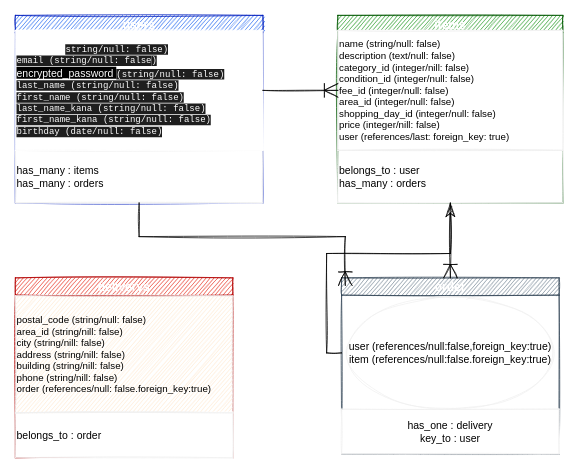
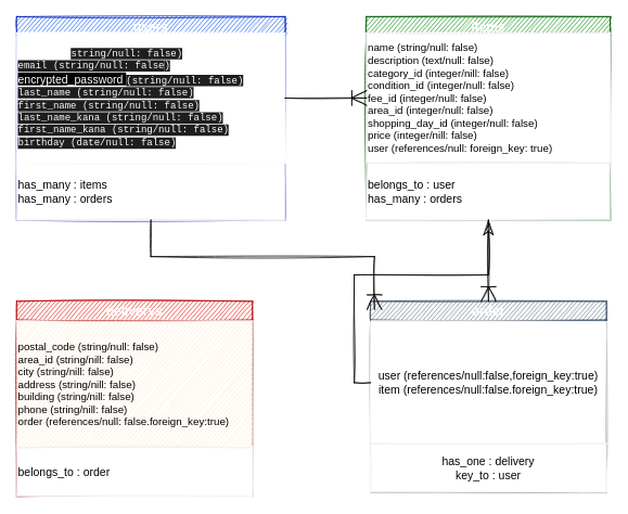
- <mxCell id="6" value="name (string/null: false)&lt;br style=&quot;font-size: 13px&quot;&gt;description (text/null: false)&lt;br style=&quot;font-size: 13px&quot;&gt;category_id (integer/nill: false)&lt;br style=&quot;font-size: 13px&quot;&gt;condition_id (integer/null: false)&lt;br style=&quot;font-size: 13px&quot;&gt;fee_id (integer/null: false)&lt;br style=&quot;font-size: 13px&quot;&gt;area_id (integer/null: false)&lt;br style=&quot;font-size: 13px&quot;&gt;shopping_day_id (integer/null: false)&lt;br style=&quot;font-size: 13px&quot;&gt;price (integer/nill: false)&lt;br&gt;user (references/last: foreign_key: true)" style="rounded=0;whiteSpace=wrap;html=1;sketch=1;fontSize=13;strokeColor=#F0F0F0;align=left;verticalAlign=middle;" vertex="1" parent="5"><mxGeometry y="20" width="300" height="160" as="geometry" /></mxCell>
+ <mxCell id="6" value="name (string/null: false)&lt;br style=&quot;font-size: 13px&quot;&gt;description (text/null: false)&lt;br style=&quot;font-size: 13px&quot;&gt;category_id (integer/nill: false)&lt;br style=&quot;font-size: 13px&quot;&gt;condition_id (integer/null: false)&lt;br style=&quot;font-size: 13px&quot;&gt;fee_id (integer/null: false)&lt;br style=&quot;font-size: 13px&quot;&gt;area_id (integer/null: false)&lt;br style=&quot;font-size: 13px&quot;&gt;shopping_day_id (integer/null: false)&lt;br style=&quot;font-size: 13px&quot;&gt;price (integer/nill: false)&lt;br&gt;user (references/null: foreign_key: true)" style="rounded=0;whiteSpace=wrap;html=1;sketch=1;fontSize=13;strokeColor=#F0F0F0;align=left;verticalAlign=middle;" vertex="1" parent="5"><mxGeometry y="20" width="300" height="160" as="geometry" /></mxCell>
- <mxCell id="9" value="user (references/null:false,foreign_key:true)&lt;br style=&quot;font-size: 14px;&quot;&gt;item (references/null:false.foreign_key:true)" style="ellipse;whiteSpace=wrap;html=1;sketch=1;fontSize=14;strokeColor=#F0F0F0;align=center;verticalAlign=middle;" vertex="1" parent="8"><mxGeometry y="25" width="290" height="150" as="geometry" /></mxCell>
+ <mxCell id="9" value="user (references/null:false,foreign_key:true)&lt;br style=&quot;font-size: 14px;&quot;&gt;item (references/null:false.foreign_key:true)" style="whiteSpace=wrap;html=1;sketch=1;fontSize=14;strokeColor=#F0F0F0;align=center;verticalAlign=middle;" vertex="1" parent="8"><mxGeometry y="25" width="290" height="150" as="geometry" /></mxCell>
